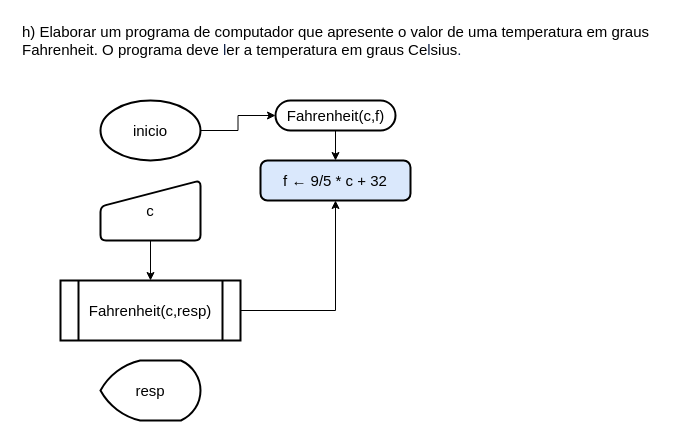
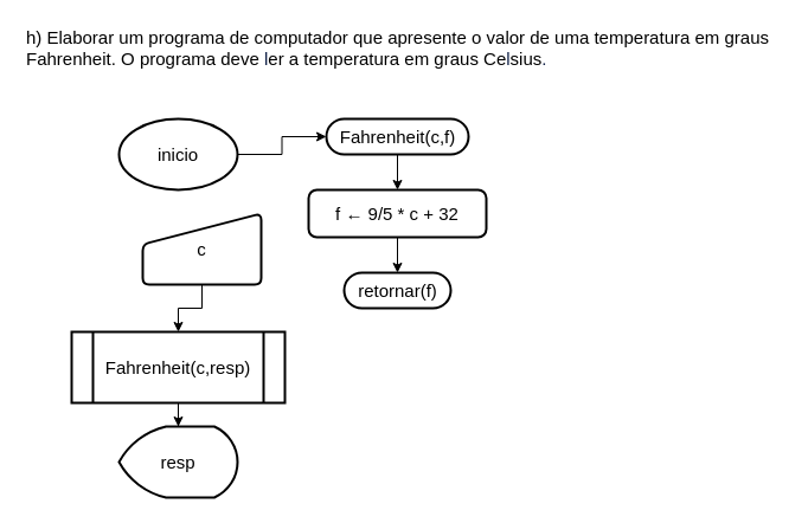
- <mxCell id="7" value="f ← 9/5 * c + 32" style="rounded=1;whiteSpace=wrap;html=1;absoluteArcSize=1;arcSize=14;strokeWidth=2;fontSize=15;fillColor=#dae8fc;" parent="1" vertex="1"><mxGeometry x="260" y="160" width="150" height="40" as="geometry" /></mxCell>
+ <mxCell id="7" value="f ← 9/5 * c + 32" style="rounded=1;whiteSpace=wrap;html=1;absoluteArcSize=1;arcSize=14;strokeWidth=2;fontSize=15;" parent="1" vertex="1"><mxGeometry x="260" y="160" width="150" height="40" as="geometry" /></mxCell>
+ <mxCell id="6" value="" style="edgeStyle=orthogonalEdgeStyle;rounded=0;orthogonalLoop=1;jettySize=auto;html=1;" parent="1" source="7" target="5" edge="1"><mxGeometry relative="1" as="geometry" /></mxCell>
- <mxCell id="10" value="c" style="html=1;strokeWidth=2;shape=manualInput;whiteSpace=wrap;rounded=1;size=26;arcSize=11;fontSize=15;" parent="1" vertex="1"><mxGeometry x="100" y="180" width="100" height="60" as="geometry" /></mxCell>
+ <mxCell id="10" value="c" style="html=1;strokeWidth=2;shape=manualInput;whiteSpace=wrap;rounded=1;size=26;arcSize=11;fontSize=15;" parent="1" vertex="1"><mxGeometry x="120" y="180" width="100" height="60" as="geometry" /></mxCell>
+ <mxCell id="5" value="retornar(f)" style="html=1;dashed=0;whitespace=wrap;shape=mxgraph.dfd.start;fontSize=15;strokeWidth=2;" parent="1" vertex="1"><mxGeometry x="290" y="230" width="90" height="30" as="geometry" /></mxCell>
- <mxCell id="13" value="" style="edgeStyle=orthogonalEdgeStyle;rounded=0;orthogonalLoop=1;jettySize=auto;html=1;" parent="1" source="14" target="7" edge="1"><mxGeometry relative="1" as="geometry" /></mxCell>
+ <mxCell id="13" value="" style="edgeStyle=orthogonalEdgeStyle;rounded=0;orthogonalLoop=1;jettySize=auto;html=1;" parent="1" source="14" target="8" edge="1"><mxGeometry relative="1" as="geometry" /></mxCell>
